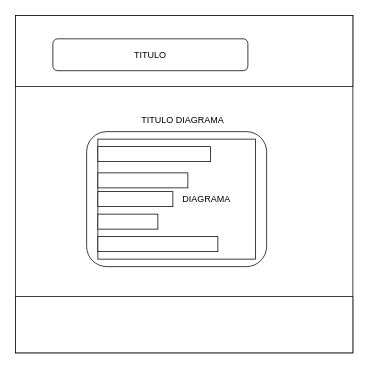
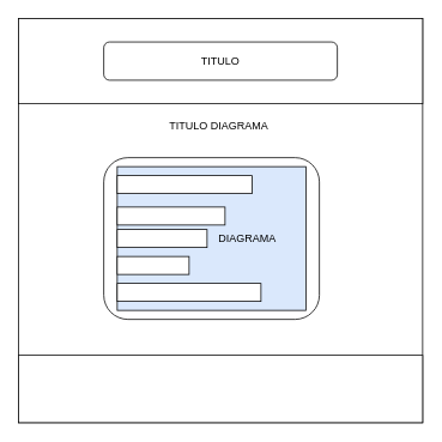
- <mxCell id="5" value="TITULO" style="rounded=1;whiteSpace=wrap;html=1;" vertex="1" parent="1"><mxGeometry x="70" y="51.25" width="260" height="42.5" as="geometry" /></mxCell>
+ <mxCell id="5" value="TITULO" style="rounded=1;whiteSpace=wrap;html=1;" vertex="1" parent="1"><mxGeometry x="115" y="46.25" width="260" height="42.5" as="geometry" /></mxCell>
- <mxCell id="13" value="TITULO DIAGRAMA&amp;nbsp;" style="text;html=1;strokeColor=none;fillColor=none;align=center;verticalAlign=middle;whiteSpace=wrap;rounded=0;" vertex="1" parent="1"><mxGeometry x="155" y="145" width="180" height="30" as="geometry" /></mxCell>
+ <mxCell id="13" value="TITULO DIAGRAMA&amp;nbsp;" style="text;html=1;strokeColor=none;fillColor=none;align=center;verticalAlign=middle;whiteSpace=wrap;rounded=0;" vertex="1" parent="1"><mxGeometry x="155" y="125" width="180" height="30" as="geometry" /></mxCell>
- <mxCell id="7" value="&lt;blockquote style=&quot;margin: 0 0 0 40px; border: none; padding: 0px;&quot;&gt;&lt;blockquote style=&quot;margin: 0 0 0 40px; border: none; padding: 0px;&quot;&gt;DIAGRAMA&lt;/blockquote&gt;&lt;/blockquote&gt;" style="rounded=0;whiteSpace=wrap;html=1;" vertex="1" parent="1"><mxGeometry x="130" y="185" width="210" height="160" as="geometry" /></mxCell>
+ <mxCell id="7" value="&lt;blockquote style=&quot;margin: 0 0 0 40px; border: none; padding: 0px;&quot;&gt;&lt;blockquote style=&quot;margin: 0 0 0 40px; border: none; padding: 0px;&quot;&gt;DIAGRAMA&lt;/blockquote&gt;&lt;/blockquote&gt;" style="rounded=0;whiteSpace=wrap;html=1;fillColor=#dae8fc;" vertex="1" parent="1"><mxGeometry x="130" y="185" width="210" height="160" as="geometry" /></mxCell>
